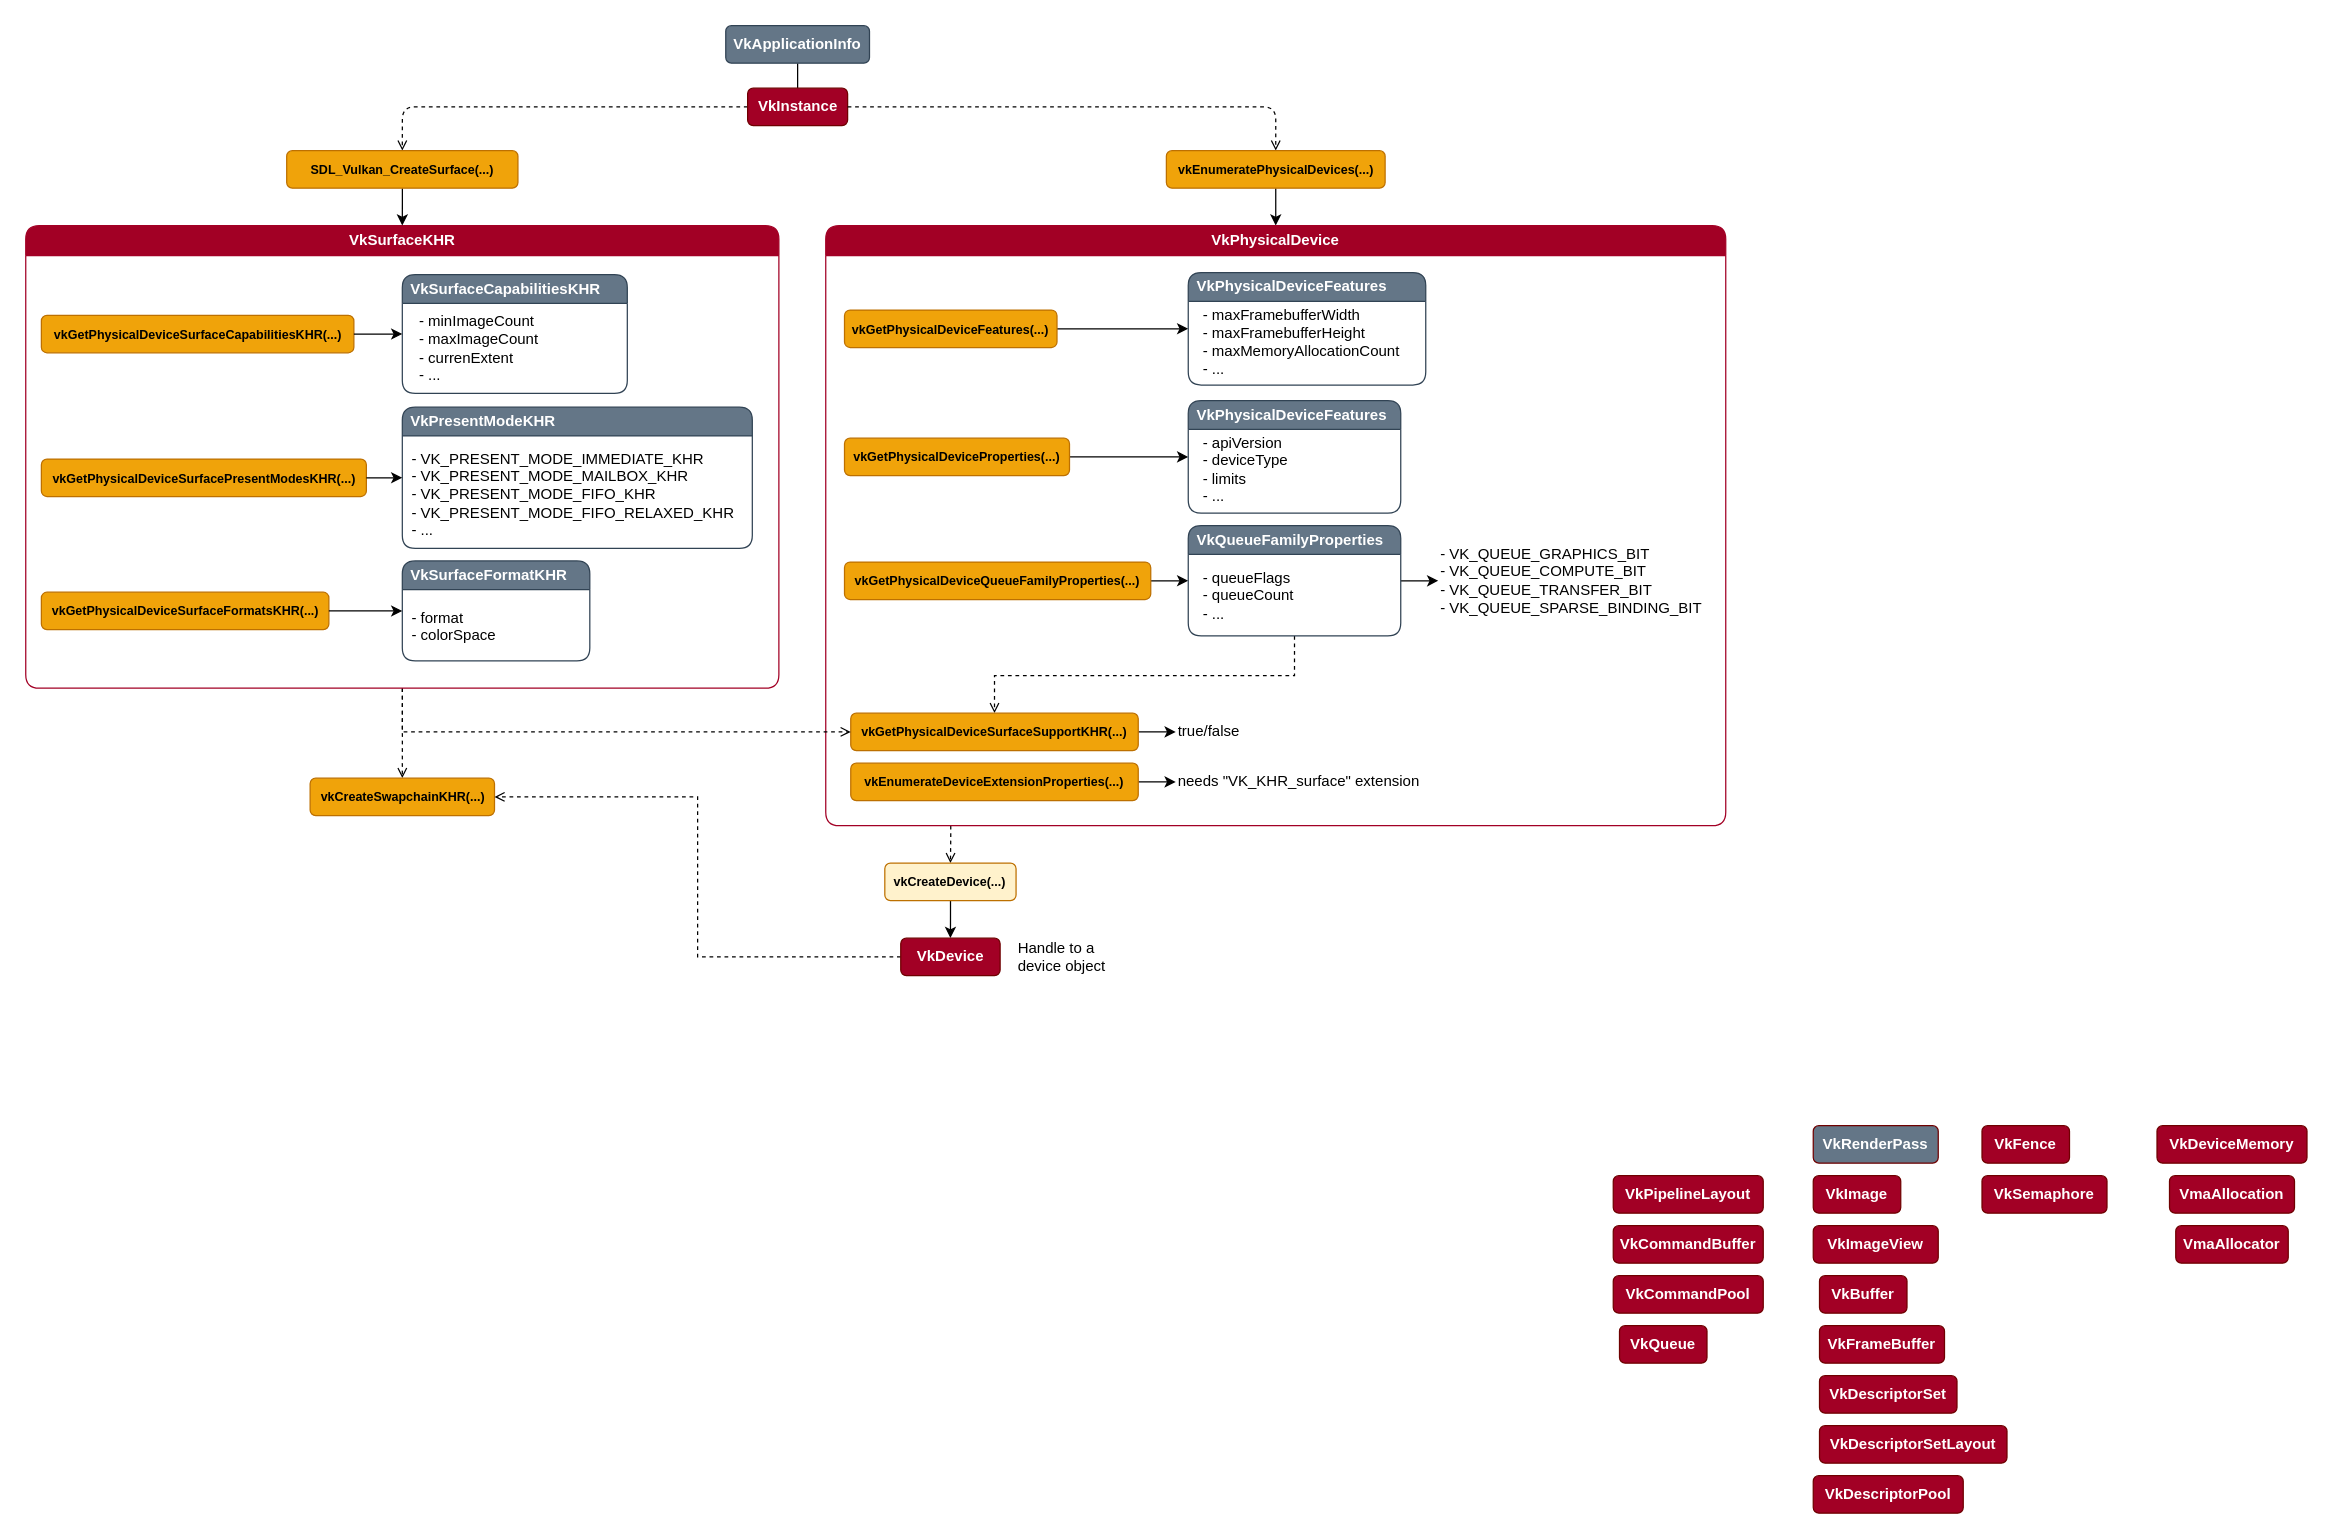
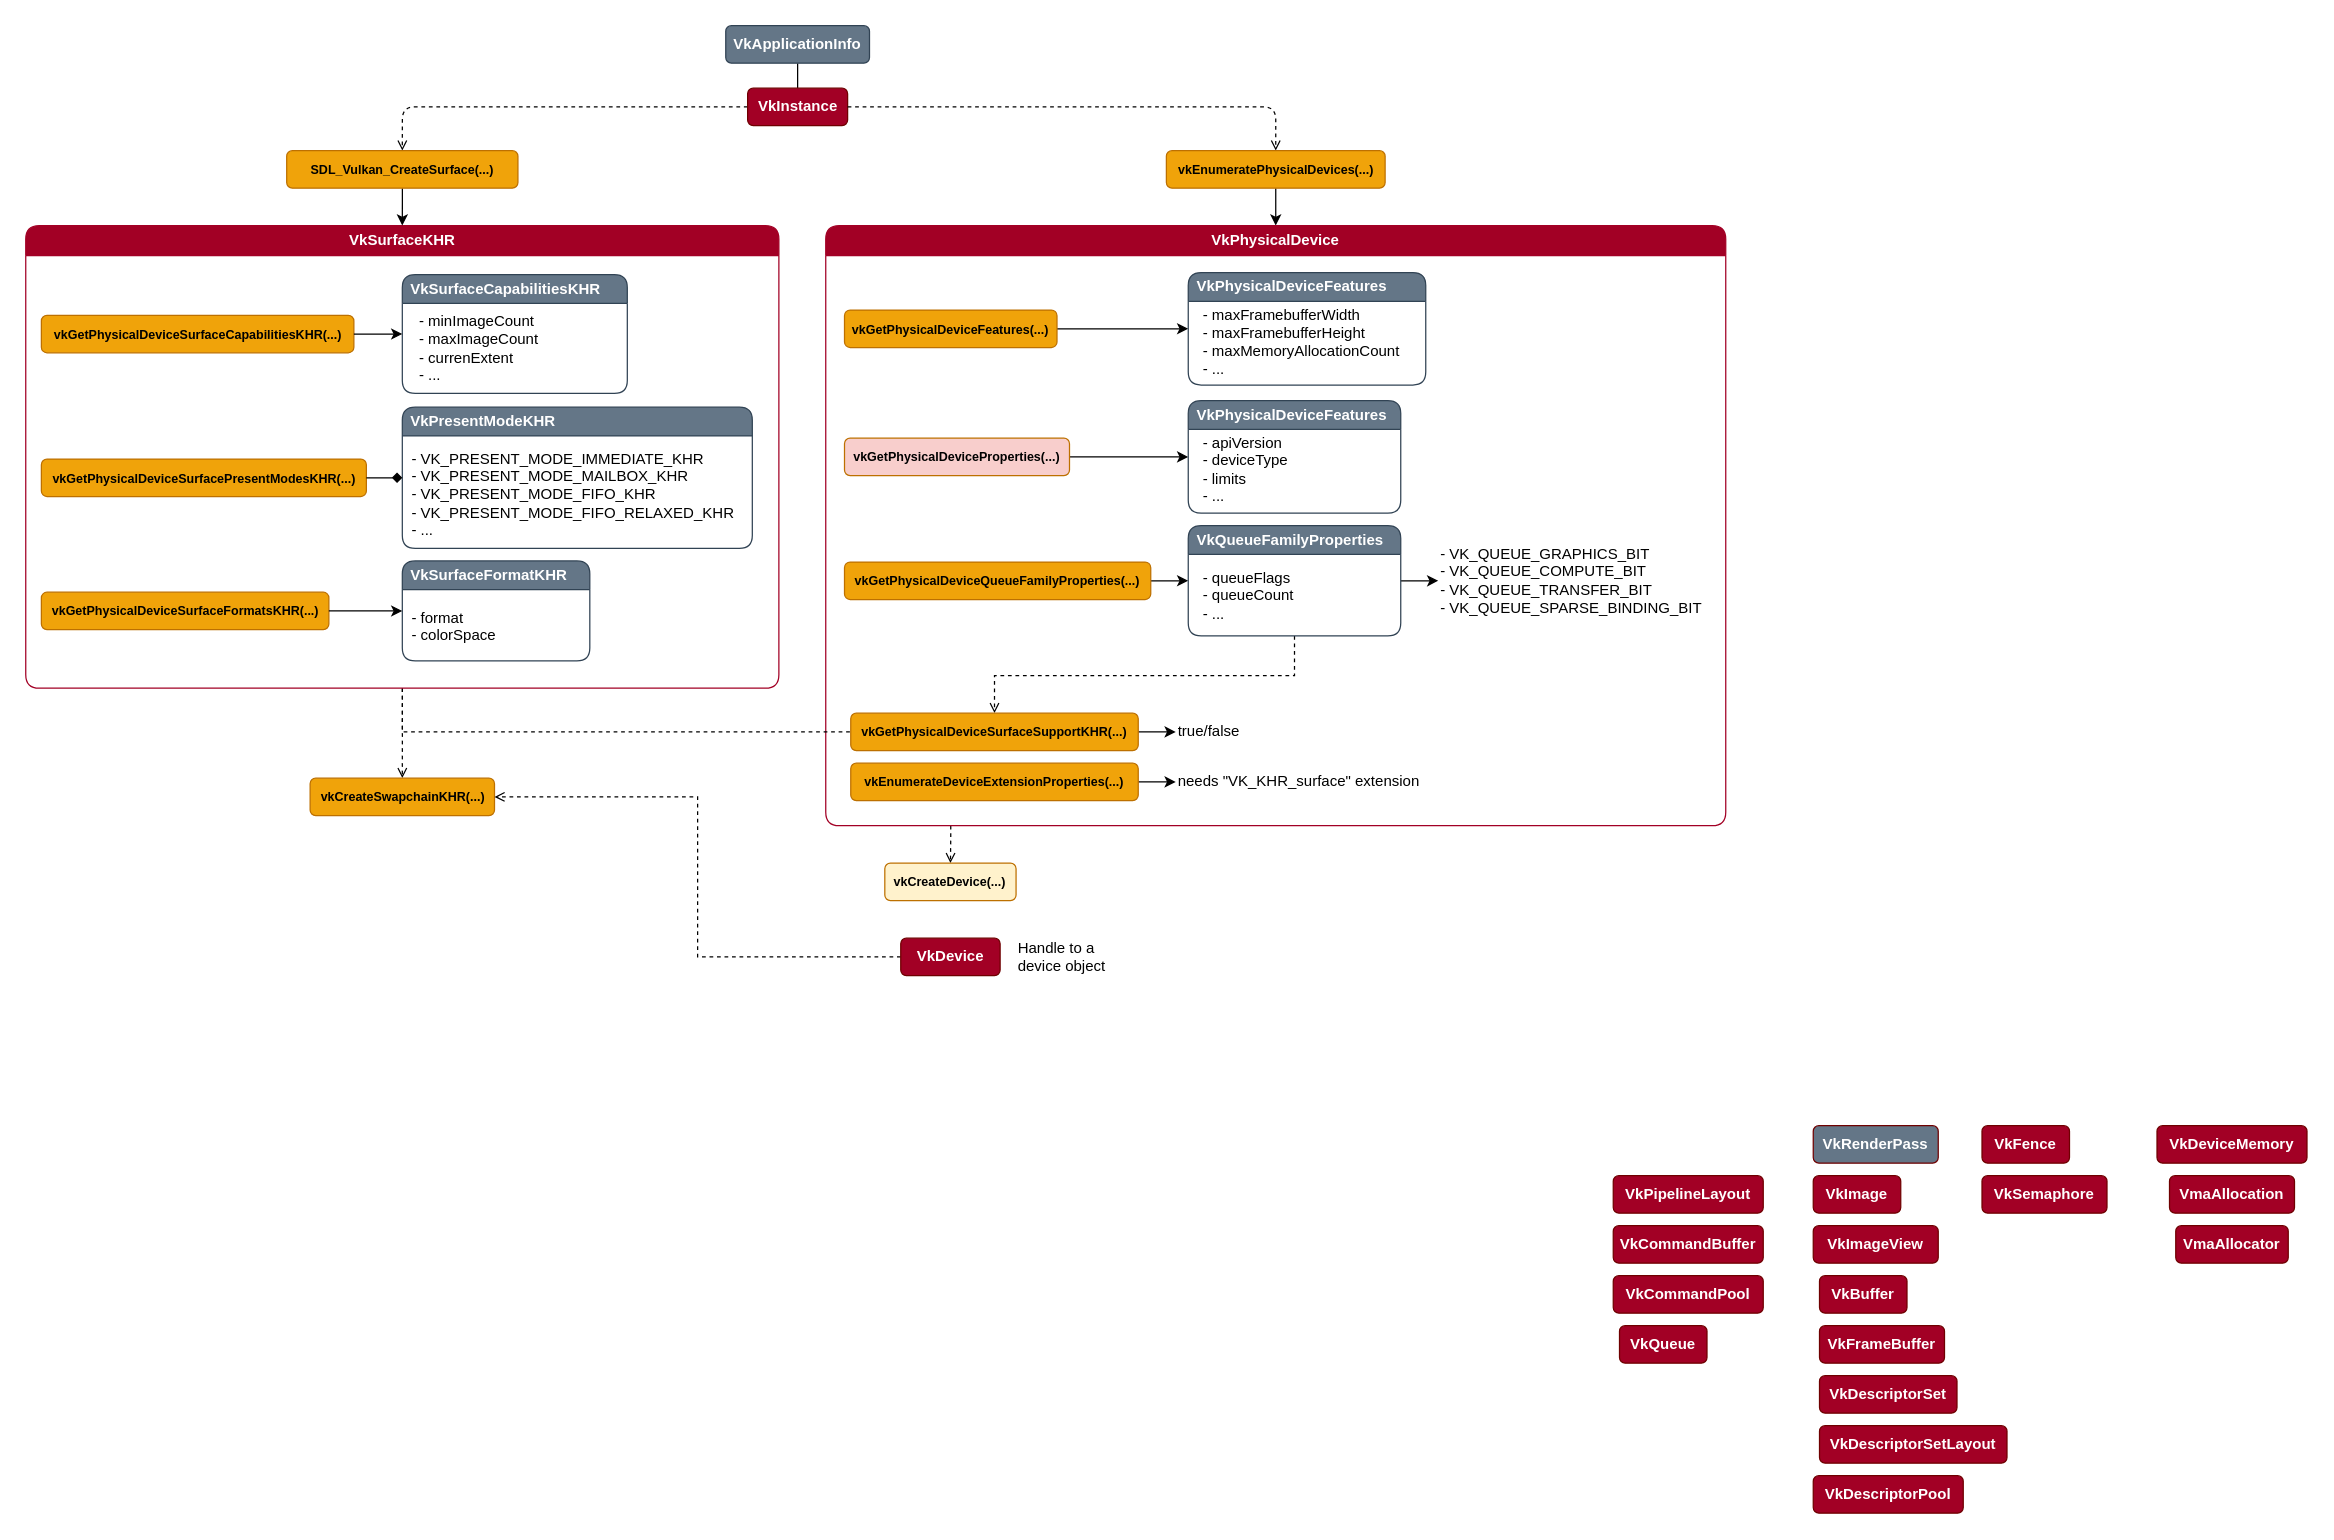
- <mxCell id="28" value="vkGetPhysicalDeviceProperties(...)" style="rounded=1;whiteSpace=wrap;html=1;fillColor=#f0a30a;strokeColor=#BD7000;fontStyle=1;fontColor=#000000;fontSize=10;" parent="24" vertex="1"><mxGeometry x="15" y="170" width="180" height="30" as="geometry" /></mxCell>
+ <mxCell id="28" value="vkGetPhysicalDeviceProperties(...)" style="rounded=1;whiteSpace=wrap;html=1;fillColor=#f8cecc;strokeColor=#BD7000;fontStyle=1;fontColor=#000000;fontSize=10;" parent="24" vertex="1"><mxGeometry x="15" y="170" width="180" height="30" as="geometry" /></mxCell>
- <mxCell id="59" style="edgeStyle=orthogonalEdgeStyle;rounded=0;orthogonalLoop=1;jettySize=auto;html=1;entryX=0;entryY=0.5;entryDx=0;entryDy=0;" edge="1" parent="48" source="54" target="52"><mxGeometry relative="1" as="geometry" /></mxCell>
+ <mxCell id="59" style="edgeStyle=orthogonalEdgeStyle;rounded=0;orthogonalLoop=1;jettySize=auto;html=1;entryX=0;entryY=0.5;entryDx=0;entryDy=0;endArrow=diamond;" edge="1" parent="48" source="54" target="52"><mxGeometry relative="1" as="geometry" /></mxCell>
- <mxCell id="47" style="edgeStyle=orthogonalEdgeStyle;rounded=0;orthogonalLoop=1;jettySize=auto;html=1;entryX=0;entryY=0.5;entryDx=0;entryDy=0;dashed=1;endArrow=open;endFill=0;" edge="1" parent="1" source="48" target="41"><mxGeometry relative="1" as="geometry"><Array as="points"><mxPoint x="321" y="585" /></Array></mxGeometry></mxCell>
+ <mxCell id="47" style="edgeStyle=orthogonalEdgeStyle;rounded=0;orthogonalLoop=1;jettySize=auto;html=1;entryX=0;entryY=0.5;entryDx=0;entryDy=0;dashed=1;endArrow=none;endFill=0;" edge="1" parent="1" source="48" target="41"><mxGeometry relative="1" as="geometry"><Array as="points"><mxPoint x="321" y="585" /></Array></mxGeometry></mxCell>
- <mxCell id="68" style="edgeStyle=orthogonalEdgeStyle;rounded=0;orthogonalLoop=1;jettySize=auto;html=1;entryX=0.5;entryY=0;entryDx=0;entryDy=0;" edge="1" parent="1" source="69" target="70"><mxGeometry relative="1" as="geometry"><mxPoint x="759.517" y="760" as="targetPoint" /></mxGeometry></mxCell>
